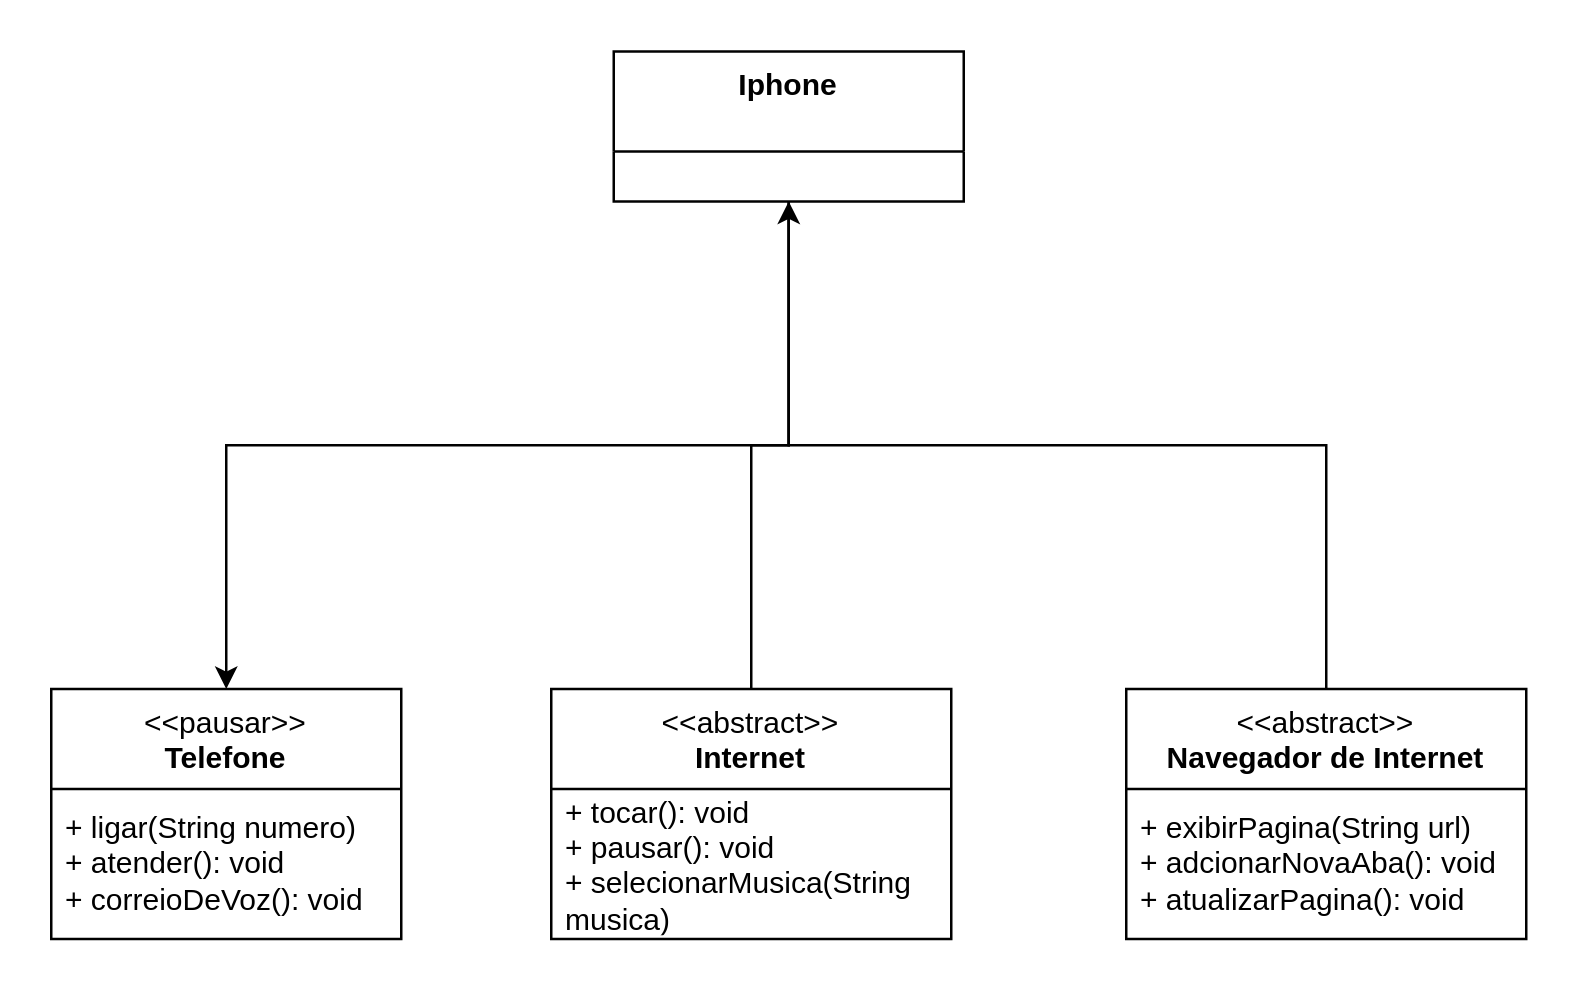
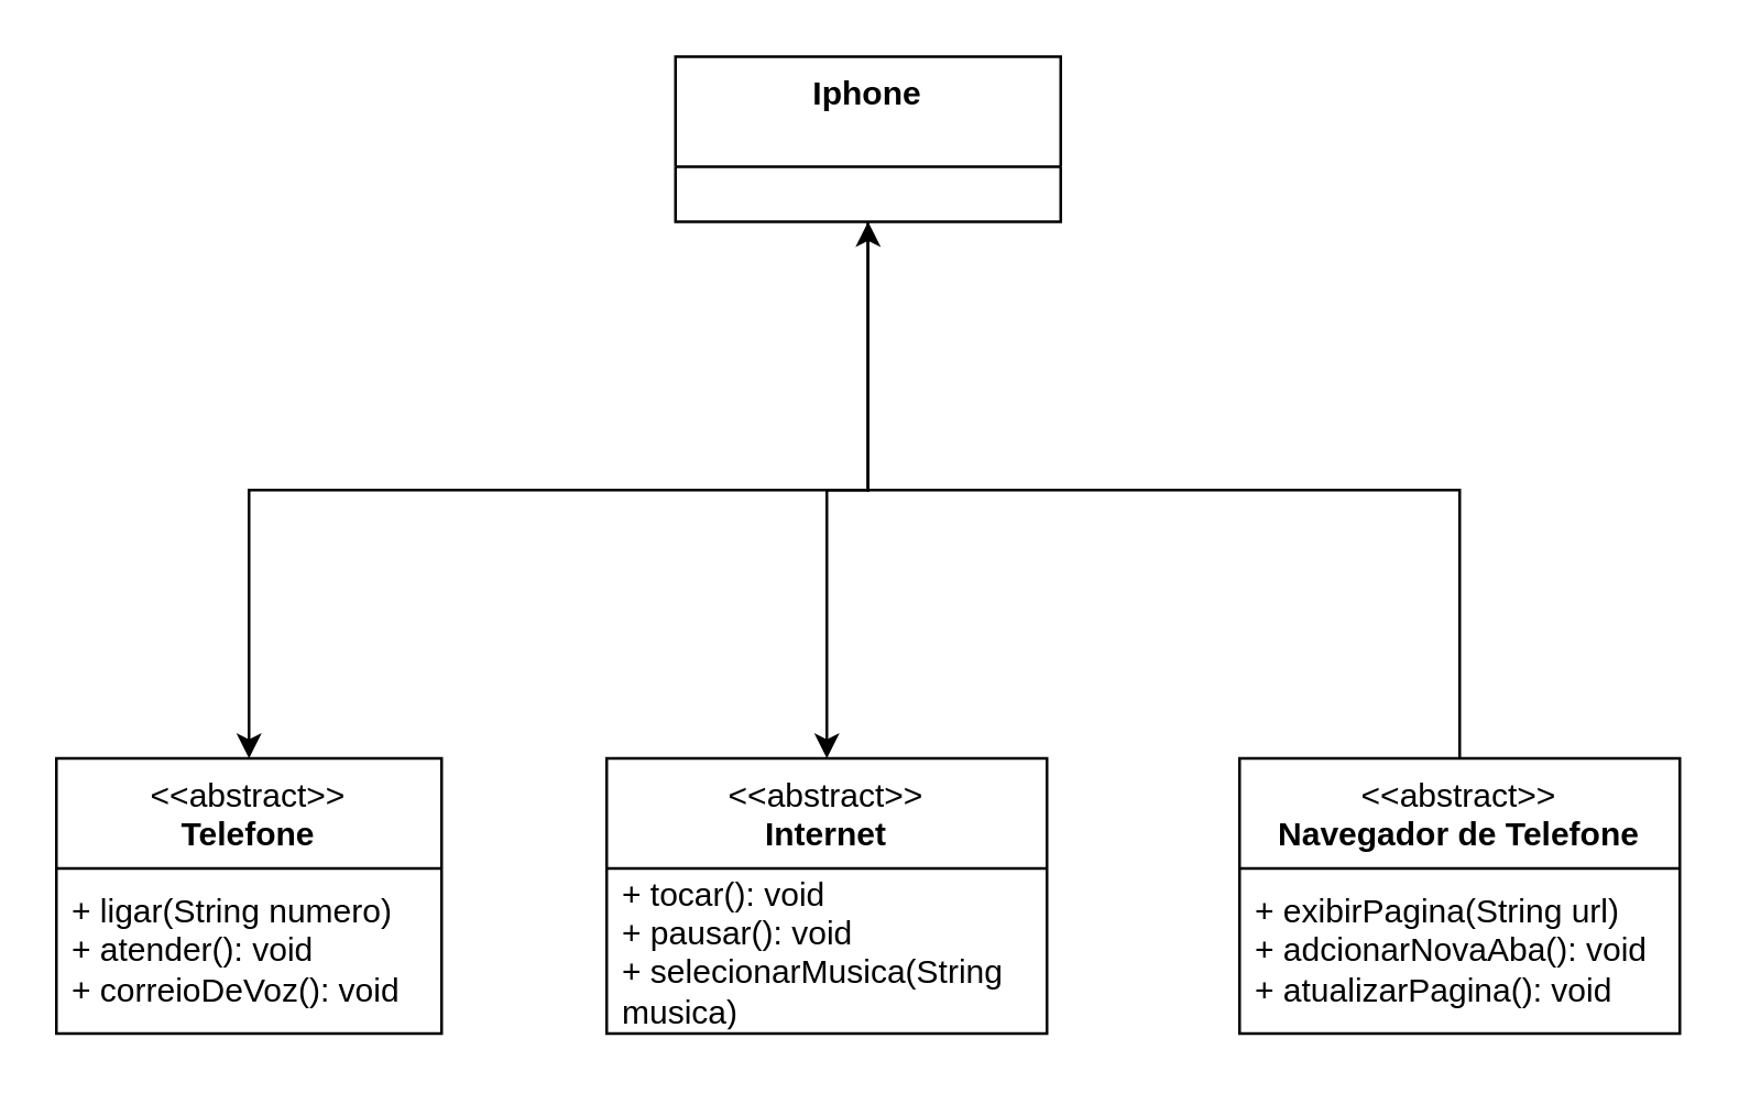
- <mxCell id="10" style="edgeStyle=orthogonalEdgeStyle;rounded=0;orthogonalLoop=1;jettySize=auto;html=1;entryX=0.5;entryY=0;entryDx=0;entryDy=0;exitX=0.5;exitY=1;exitDx=0;exitDy=0;endArrow=none;" edge="1" parent="1" source="11" target="4"><mxGeometry relative="1" as="geometry"><mxPoint x="560" y="175" as="sourcePoint" /></mxGeometry></mxCell>
+ <mxCell id="10" style="edgeStyle=orthogonalEdgeStyle;rounded=0;orthogonalLoop=1;jettySize=auto;html=1;entryX=0.5;entryY=0;entryDx=0;entryDy=0;exitX=0.5;exitY=1;exitDx=0;exitDy=0;" edge="1" parent="1" source="11" target="4"><mxGeometry relative="1" as="geometry"><mxPoint x="560" y="175" as="sourcePoint" /></mxGeometry></mxCell>
- <mxCell id="2" value="&amp;lt;&amp;lt;pausar&amp;gt;&amp;gt;&lt;br&gt;&lt;b&gt;Telefone&lt;/b&gt;" style="swimlane;fontStyle=0;align=center;verticalAlign=top;childLayout=stackLayout;horizontal=1;startSize=40;horizontalStack=0;resizeParent=1;resizeParentMax=0;resizeLast=0;collapsible=0;marginBottom=0;html=1;whiteSpace=wrap;" parent="1" vertex="1"><mxGeometry x="20" y="275" width="140" height="100" as="geometry" /></mxCell>
+ <mxCell id="2" value="&amp;lt;&amp;lt;abstract&amp;gt;&amp;gt;&lt;br&gt;&lt;b&gt;Telefone&lt;/b&gt;" style="swimlane;fontStyle=0;align=center;verticalAlign=top;childLayout=stackLayout;horizontal=1;startSize=40;horizontalStack=0;resizeParent=1;resizeParentMax=0;resizeLast=0;collapsible=0;marginBottom=0;html=1;whiteSpace=wrap;" parent="1" vertex="1"><mxGeometry x="20" y="275" width="140" height="100" as="geometry" /></mxCell>
- <mxCell id="7" value="&amp;lt;&amp;lt;abstract&amp;gt;&amp;gt;&lt;br&gt;&lt;b&gt;Navegador de Internet&lt;/b&gt;" style="swimlane;fontStyle=0;align=center;verticalAlign=top;childLayout=stackLayout;horizontal=1;startSize=40;horizontalStack=0;resizeParent=1;resizeParentMax=0;resizeLast=0;collapsible=0;marginBottom=0;html=1;whiteSpace=wrap;" parent="1" vertex="1"><mxGeometry x="450" y="275" width="160" height="100" as="geometry" /></mxCell>
+ <mxCell id="7" value="&amp;lt;&amp;lt;abstract&amp;gt;&amp;gt;&lt;br&gt;&lt;b&gt;Navegador de Telefone&lt;/b&gt;" style="swimlane;fontStyle=0;align=center;verticalAlign=top;childLayout=stackLayout;horizontal=1;startSize=40;horizontalStack=0;resizeParent=1;resizeParentMax=0;resizeLast=0;collapsible=0;marginBottom=0;html=1;whiteSpace=wrap;" parent="1" vertex="1"><mxGeometry x="450" y="275" width="160" height="100" as="geometry" /></mxCell>
